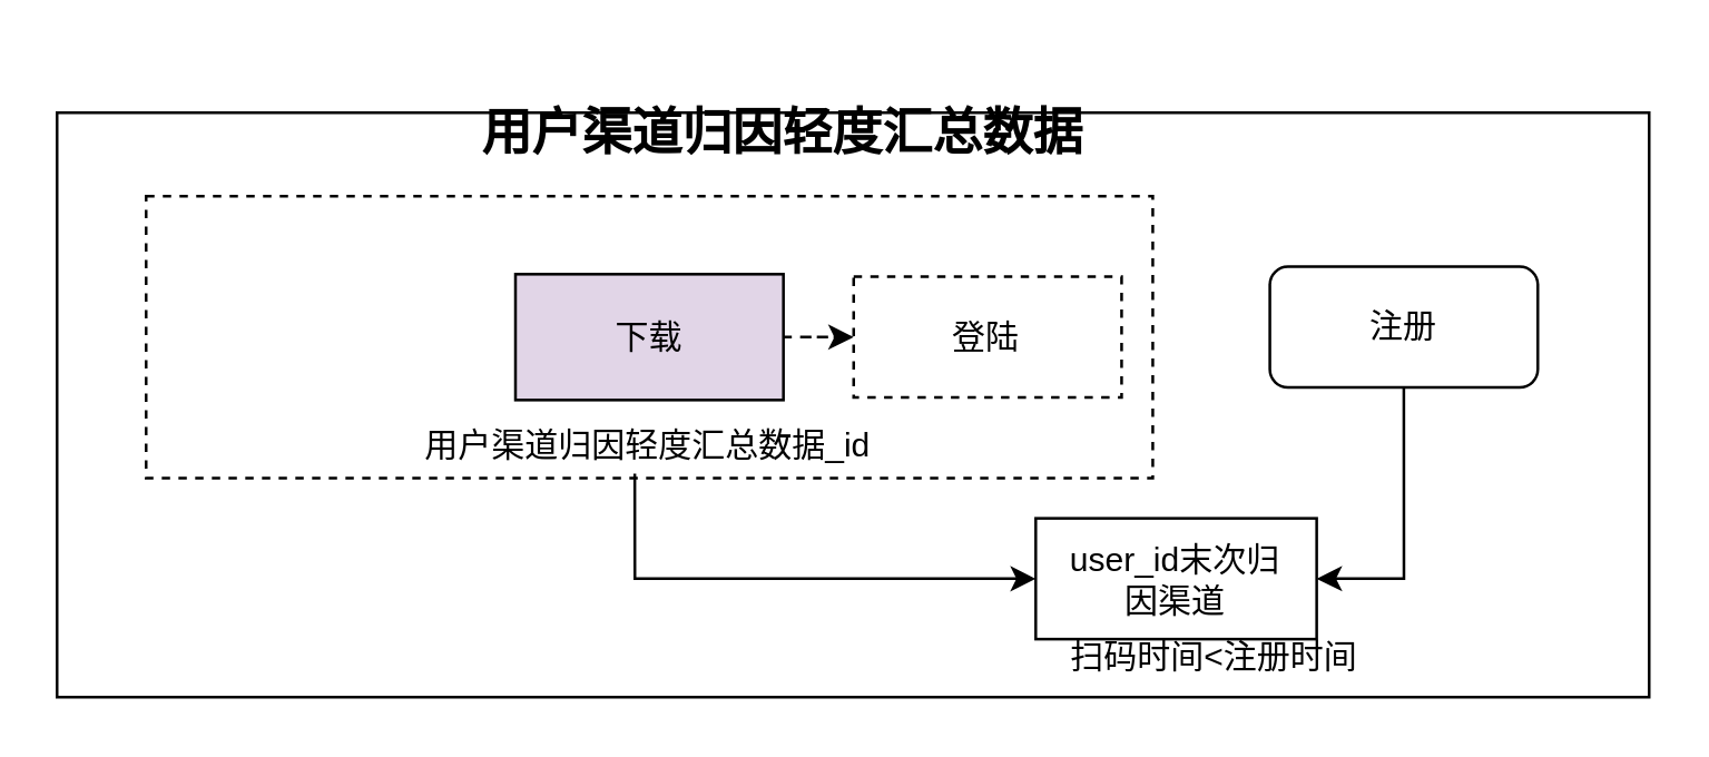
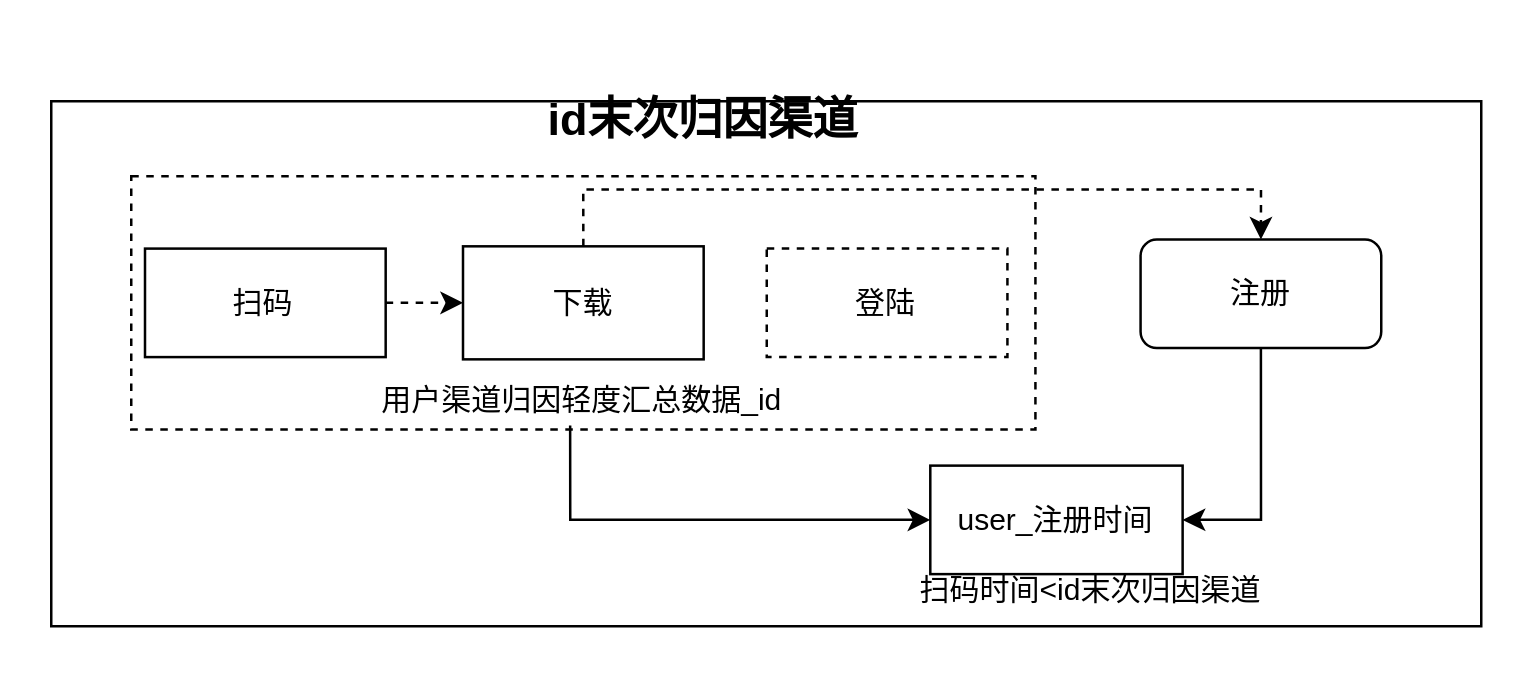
- <mxCell id="3" value="用户渠道归因轻度汇总数据" style="text;html=1;strokeColor=none;fillColor=none;align=center;verticalAlign=middle;whiteSpace=wrap;rounded=0;fontSize=18;fontStyle=1" diagramCategory="general" diagramName="text" vertex="1" parent="1"><mxGeometry x="158" y="20" width="246" height="55" as="geometry" /></mxCell>
+ <mxCell id="3" value="id末次归因渠道" style="text;html=1;strokeColor=none;fillColor=none;align=center;verticalAlign=middle;whiteSpace=wrap;rounded=0;fontSize=18;fontStyle=1" diagramCategory="general" diagramName="text" vertex="1" parent="1"><mxGeometry x="158" y="20" width="246" height="55" as="geometry" /></mxCell>
+ <mxCell id="14" style="edgeStyle=orthogonalEdgeStyle;rounded=0;orthogonalLoop=1;jettySize=auto;html=1;exitX=0.5;exitY=0;exitDx=0;exitDy=0;entryX=0.5;entryY=0;entryDx=0;entryDy=0;fontSize=14;dashed=1;" edge="1" parent="4" source="9" target="13"><mxGeometry relative="1" as="geometry" /></mxCell>
+ <mxCell id="11" value="扫码" style="rounded=0;whiteSpace=wrap;html=1;" diagramCategory="general" diagramName="Rectangle" vertex="1" parent="4"><mxGeometry x="5.498" y="28.936" width="96.274" height="43.404" as="geometry" /></mxCell>
+ <mxCell id="10" style="edgeStyle=orthogonalEdgeStyle;rounded=0;orthogonalLoop=1;jettySize=auto;html=1;exitX=1;exitY=0.5;exitDx=0;exitDy=0;entryX=0;entryY=0.5;entryDx=0;entryDy=0;fontSize=14;dashed=1;" edge="1" parent="4" source="11" target="9"><mxGeometry relative="1" as="geometry" /></mxCell>
- <mxCell id="9" value="下载" style="rounded=0;whiteSpace=wrap;html=1;fillColor=#e1d5e7;" diagramCategory="general" diagramName="Rectangle" vertex="1" parent="4"><mxGeometry x="132.701" y="28.032" width="96.272" height="45.213" as="geometry" /></mxCell>
+ <mxCell id="9" value="下载" style="rounded=0;whiteSpace=wrap;html=1;" diagramCategory="general" diagramName="Rectangle" vertex="1" parent="4"><mxGeometry x="132.701" y="28.032" width="96.272" height="45.213" as="geometry" /></mxCell>
- <mxCell id="8" style="edgeStyle=orthogonalEdgeStyle;rounded=0;orthogonalLoop=1;jettySize=auto;html=1;entryX=0;entryY=0.5;entryDx=0;entryDy=0;fontSize=14;dashed=1;" edge="1" parent="4" source="9" target="7"><mxGeometry relative="1" as="geometry" /></mxCell>
- <mxCell id="18" value="&lt;font style=&quot;font-size: 12px;&quot;&gt;user_id末次归因渠道&lt;/font&gt;" style="text;html=1;strokeColor=none;fillColor=none;align=center;verticalAlign=middle;whiteSpace=wrap;rounded=0;dashed=1;" diagramCategory="general" diagramName="text" vertex="1" parent="4"><mxGeometry x="328.033" y="137.447" width="84.11" as="geometry" /></mxCell>
+ <mxCell id="18" value="&lt;font style=&quot;font-size: 12px;&quot;&gt;user_注册时间&lt;/font&gt;" style="text;html=1;strokeColor=none;fillColor=none;align=center;verticalAlign=middle;whiteSpace=wrap;rounded=0;dashed=1;" diagramCategory="general" diagramName="text" vertex="1" parent="4"><mxGeometry x="328.033" y="137.447" width="84.11" as="geometry" /></mxCell>
- <mxCell id="5" value="扫码时间&amp;lt;注册时间" style="text;html=1;strokeColor=none;fillColor=none;align=center;verticalAlign=middle;whiteSpace=wrap;rounded=0;dashed=1;fontSize=12;" diagramCategory="general" diagramName="text" vertex="1" parent="4"><mxGeometry x="302.083" y="165.278" width="163.75" as="geometry" /></mxCell>
+ <mxCell id="5" value="扫码时间&amp;lt;id末次归因渠道" style="text;html=1;strokeColor=none;fillColor=none;align=center;verticalAlign=middle;whiteSpace=wrap;rounded=0;dashed=1;fontSize=12;" diagramCategory="general" diagramName="text" vertex="1" parent="4"><mxGeometry x="302.083" y="165.278" width="163.75" as="geometry" /></mxCell>
